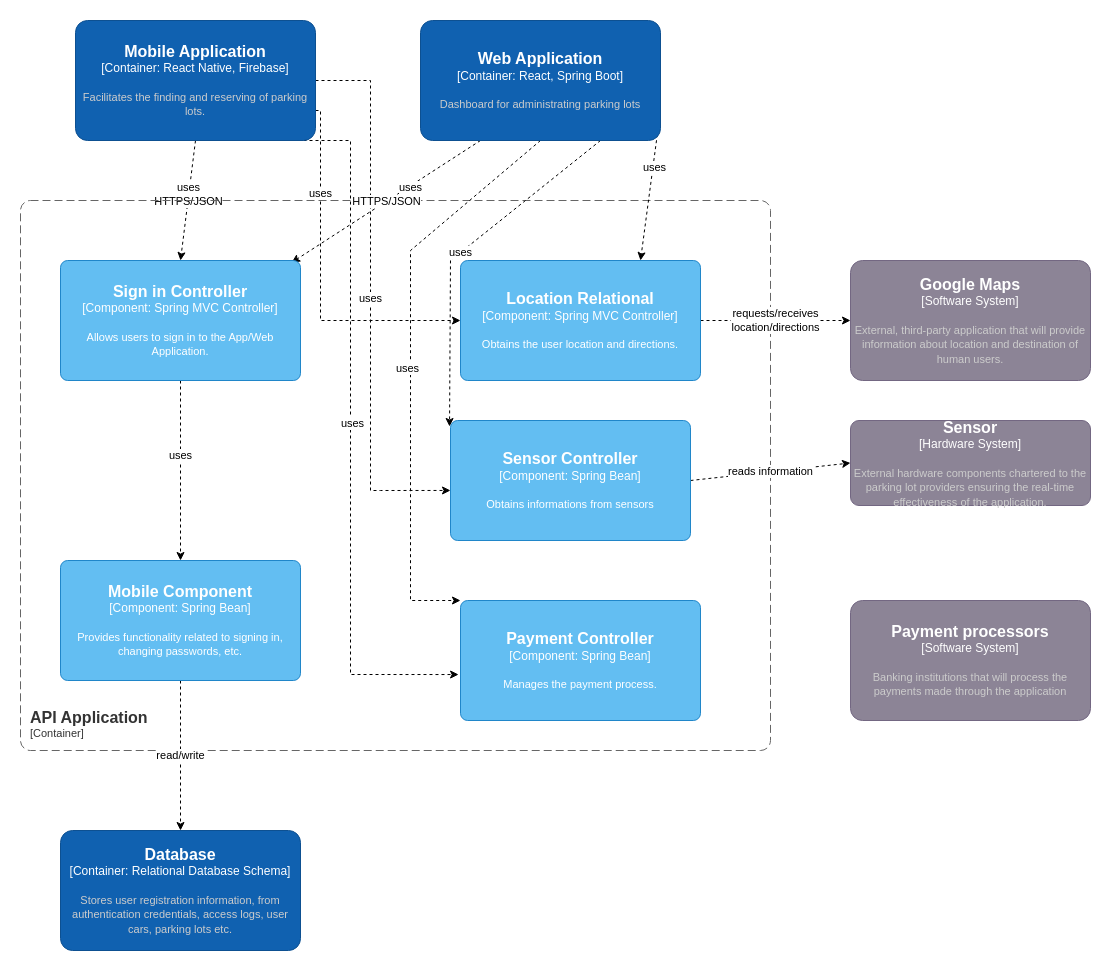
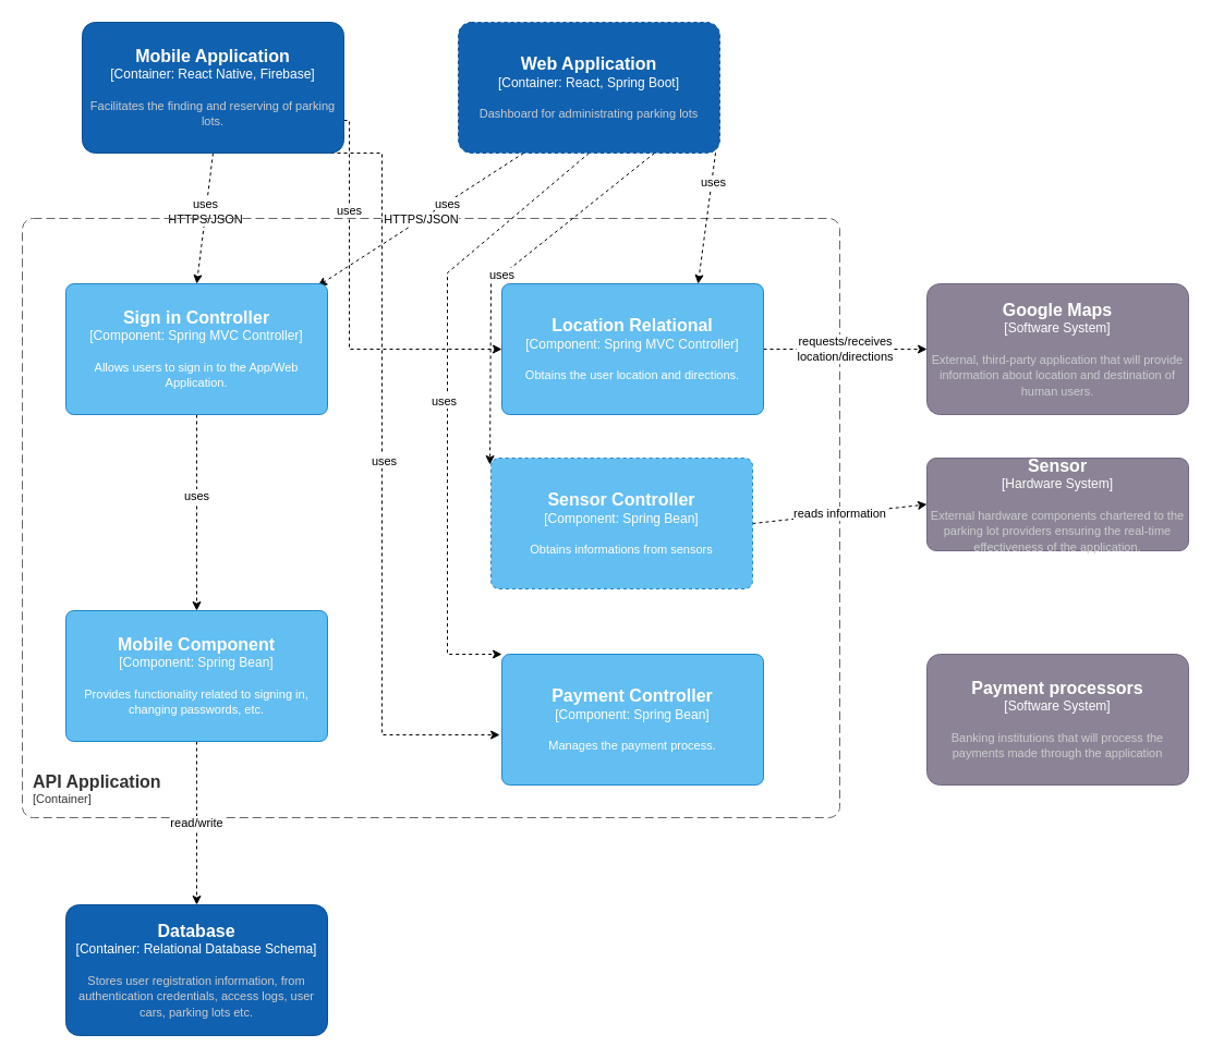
- <mxCell id="21" value="&lt;font style=&quot;font-size: 16px&quot;&gt;&lt;b&gt;Web Application&lt;/b&gt;&lt;/font&gt;&lt;div&gt;[Container: React, Spring Boot]&lt;/div&gt;&lt;br&gt;&lt;div&gt;&lt;font style=&quot;font-size: 11px&quot;&gt;&lt;font color=&quot;#cccccc&quot;&gt;Dashboard for administrating parking lots&lt;/font&gt;&lt;/div&gt;" style="rounded=1;whiteSpace=wrap;html=1;labelBackgroundColor=none;fillColor=#1061B0;fontColor=#ffffff;align=center;arcSize=10;strokeColor=#0D5091;metaEdit=1;resizable=0;points=[[0.25,0,0],[0.5,0,0],[0.75,0,0],[1,0.25,0],[1,0.5,0],[1,0.75,0],[0.75,1,0],[0.5,1,0],[0.25,1,0],[0,0.75,0],[0,0.5,0],[0,0.25,0]];" parent="1" vertex="1"><mxGeometry x="420" y="20" width="240" height="120" as="geometry" /></mxCell>
+ <mxCell id="21" value="&lt;font style=&quot;font-size: 16px&quot;&gt;&lt;b&gt;Web Application&lt;/b&gt;&lt;/font&gt;&lt;div&gt;[Container: React, Spring Boot]&lt;/div&gt;&lt;br&gt;&lt;div&gt;&lt;font style=&quot;font-size: 11px&quot;&gt;&lt;font color=&quot;#cccccc&quot;&gt;Dashboard for administrating parking lots&lt;/font&gt;&lt;/div&gt;" style="rounded=1;whiteSpace=wrap;html=1;labelBackgroundColor=none;fillColor=#1061B0;fontColor=#ffffff;align=center;arcSize=10;strokeColor=#0D5091;metaEdit=1;resizable=0;points=[[0.25,0,0],[0.5,0,0],[0.75,0,0],[1,0.25,0],[1,0.5,0],[1,0.75,0],[0.75,1,0],[0.5,1,0],[0.25,1,0],[0,0.75,0],[0,0.5,0],[0,0.25,0]];dashed=1;" parent="1" vertex="1"><mxGeometry x="420" y="20" width="240" height="120" as="geometry" /></mxCell>
- <mxCell id="8" value="uses" style="edgeStyle=none;rounded=0;orthogonalLoop=1;jettySize=auto;html=1;exitX=1;exitY=0.5;exitDx=0;exitDy=0;exitPerimeter=0;entryX=0;entryY=0.583;entryDx=0;entryDy=0;entryPerimeter=0;dashed=1;" parent="1" source="11" target="31" edge="1"><mxGeometry relative="1" as="geometry"><Array as="points"><mxPoint x="370" y="80" /><mxPoint x="370" y="150" /><mxPoint x="370" y="490" /><mxPoint x="380" y="490" /></Array></mxGeometry></mxCell>
- <mxCell id="31" value="&lt;font style=&quot;font-size: 16px&quot;&gt;&lt;b&gt;Sensor Controller&lt;/b&gt;&lt;/font&gt;&lt;div&gt;[Component: Spring Bean]&lt;/div&gt;&lt;br&gt;&lt;div&gt;&lt;font style=&quot;font-size: 11px&quot;&gt;Obtains informations from sensors&lt;/font&gt;&lt;/div&gt;" style="rounded=1;whiteSpace=wrap;html=1;labelBackgroundColor=none;fillColor=#63BEF2;fontColor=#ffffff;align=center;arcSize=6;strokeColor=#2086C9;metaEdit=1;resizable=0;points=[[0.25,0,0],[0.5,0,0],[0.75,0,0],[1,0.25,0],[1,0.5,0],[1,0.75,0],[0.75,1,0],[0.5,1,0],[0.25,1,0],[0,0.75,0],[0,0.5,0],[0,0.25,0]];" parent="1" vertex="1"><mxGeometry x="450" y="420" width="240" height="120" as="geometry" /></mxCell>
+ <mxCell id="31" value="&lt;font style=&quot;font-size: 16px&quot;&gt;&lt;b&gt;Sensor Controller&lt;/b&gt;&lt;/font&gt;&lt;div&gt;[Component: Spring Bean]&lt;/div&gt;&lt;br&gt;&lt;div&gt;&lt;font style=&quot;font-size: 11px&quot;&gt;Obtains informations from sensors&lt;/font&gt;&lt;/div&gt;" style="rounded=1;whiteSpace=wrap;html=1;labelBackgroundColor=none;fillColor=#63BEF2;fontColor=#ffffff;align=center;arcSize=6;strokeColor=#2086C9;metaEdit=1;resizable=0;points=[[0.25,0,0],[0.5,0,0],[0.75,0,0],[1,0.25,0],[1,0.5,0],[1,0.75,0],[0.75,1,0],[0.5,1,0],[0.25,1,0],[0,0.75,0],[0,0.5,0],[0,0.25,0]];dashed=1;" parent="1" vertex="1"><mxGeometry x="450" y="420" width="240" height="120" as="geometry" /></mxCell>
